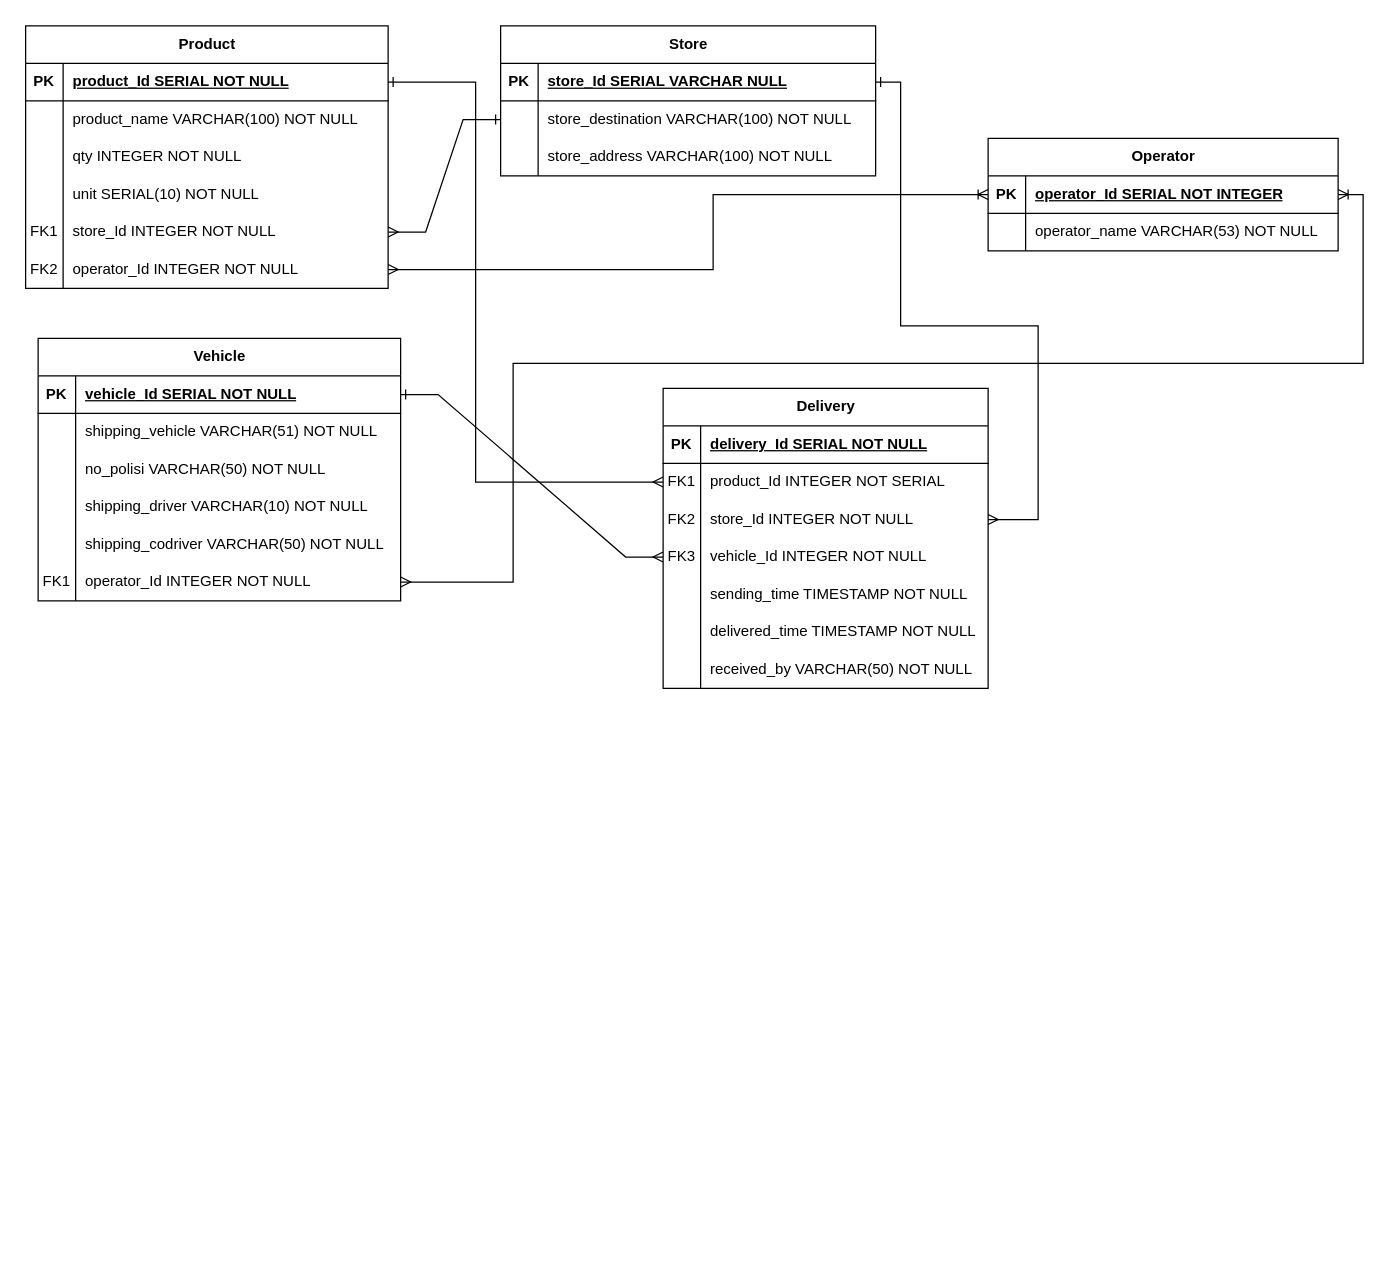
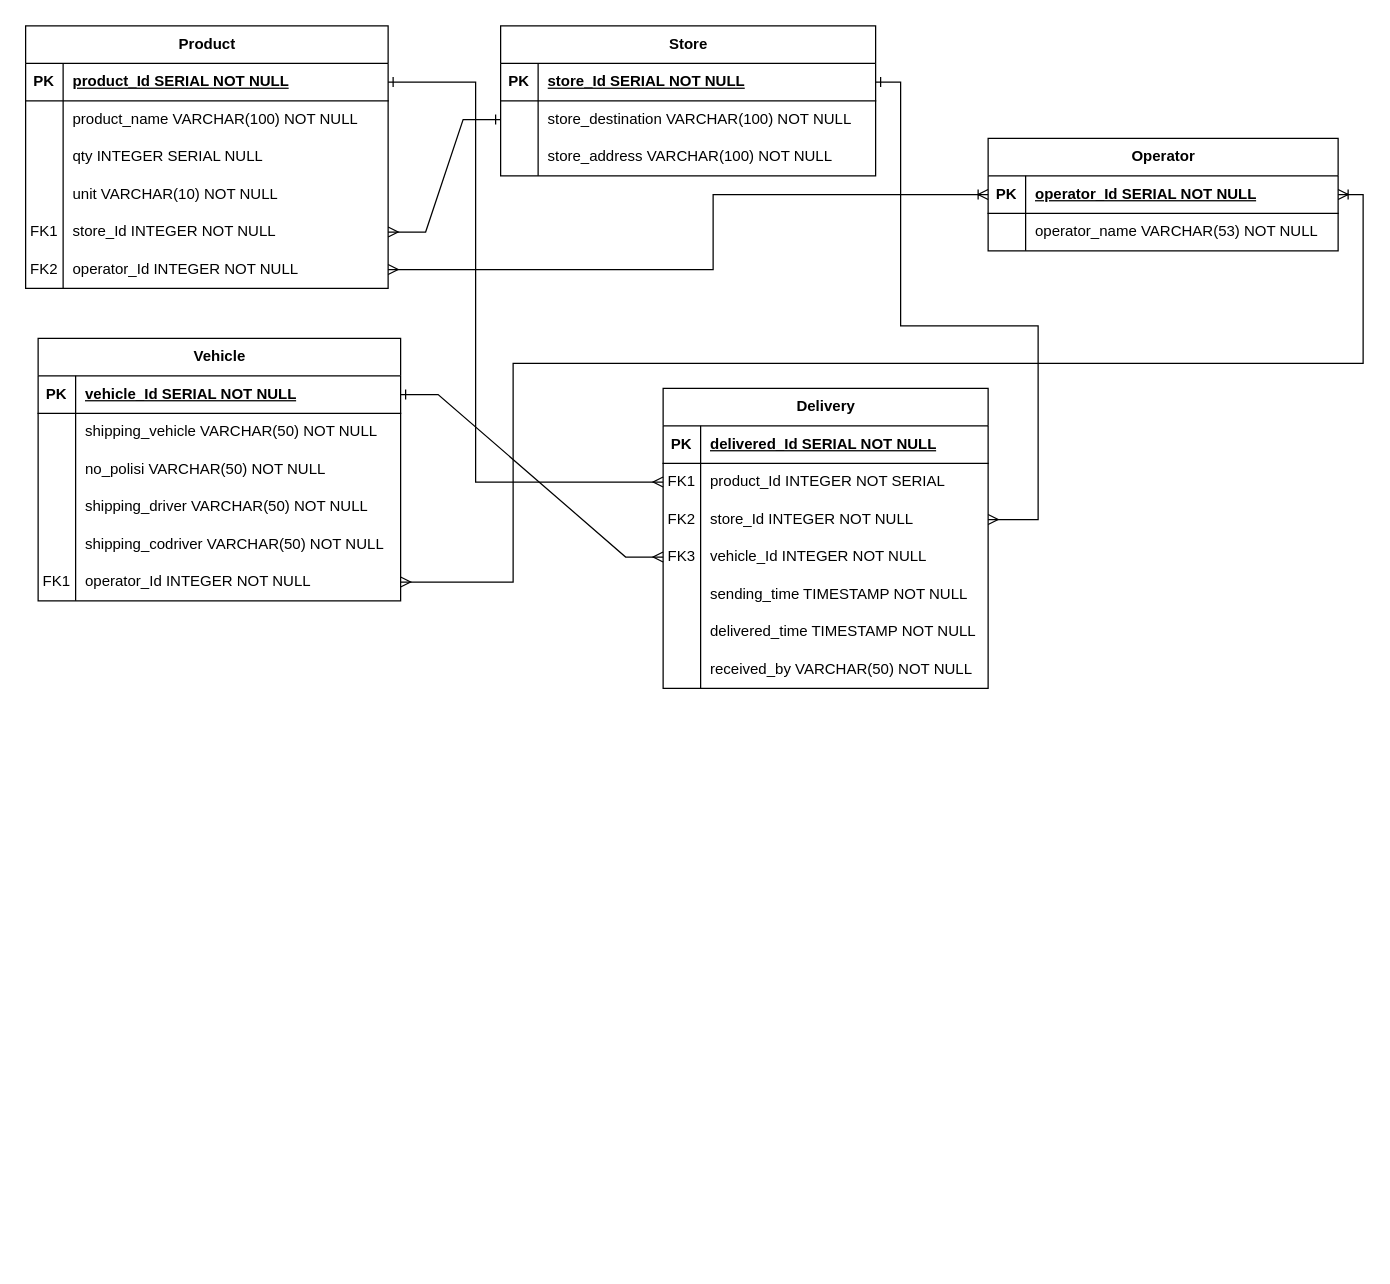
- <mxCell id="24" value="store_Id SERIAL VARCHAR NULL" style="shape=partialRectangle;connectable=0;fillColor=none;top=0;left=0;bottom=0;right=0;align=left;spacingLeft=6;fontStyle=5;overflow=hidden;whiteSpace=wrap;html=1;" parent="22" vertex="1"><mxGeometry x="30" width="270" height="30" as="geometry"><mxRectangle width="270" height="30" as="alternateBounds" /></mxGeometry></mxCell>
+ <mxCell id="24" value="store_Id SERIAL NOT NULL" style="shape=partialRectangle;connectable=0;fillColor=none;top=0;left=0;bottom=0;right=0;align=left;spacingLeft=6;fontStyle=5;overflow=hidden;whiteSpace=wrap;html=1;" parent="22" vertex="1"><mxGeometry x="30" width="270" height="30" as="geometry"><mxRectangle width="270" height="30" as="alternateBounds" /></mxGeometry></mxCell>
- <mxCell id="11" value="qty INTEGER NOT NULL" style="shape=partialRectangle;connectable=0;fillColor=none;top=0;left=0;bottom=0;right=0;align=left;spacingLeft=6;overflow=hidden;whiteSpace=wrap;html=1;" vertex="1" parent="9"><mxGeometry x="30" width="260" height="30" as="geometry"><mxRectangle width="260" height="30" as="alternateBounds" /></mxGeometry></mxCell>
+ <mxCell id="11" value="qty INTEGER SERIAL NULL" style="shape=partialRectangle;connectable=0;fillColor=none;top=0;left=0;bottom=0;right=0;align=left;spacingLeft=6;overflow=hidden;whiteSpace=wrap;html=1;" vertex="1" parent="9"><mxGeometry x="30" width="260" height="30" as="geometry"><mxRectangle width="260" height="30" as="alternateBounds" /></mxGeometry></mxCell>
- <mxCell id="14" value="unit SERIAL(10) NOT NULL" style="shape=partialRectangle;connectable=0;fillColor=none;top=0;left=0;bottom=0;right=0;align=left;spacingLeft=6;overflow=hidden;whiteSpace=wrap;html=1;" vertex="1" parent="12"><mxGeometry x="30" width="260" height="30" as="geometry"><mxRectangle width="260" height="30" as="alternateBounds" /></mxGeometry></mxCell>
+ <mxCell id="14" value="unit VARCHAR(10) NOT NULL" style="shape=partialRectangle;connectable=0;fillColor=none;top=0;left=0;bottom=0;right=0;align=left;spacingLeft=6;overflow=hidden;whiteSpace=wrap;html=1;" vertex="1" parent="12"><mxGeometry x="30" width="260" height="30" as="geometry"><mxRectangle width="260" height="30" as="alternateBounds" /></mxGeometry></mxCell>
- <mxCell id="34" value="operator_Id SERIAL NOT INTEGER" style="shape=partialRectangle;connectable=0;fillColor=none;top=0;left=0;bottom=0;right=0;align=left;spacingLeft=6;fontStyle=5;overflow=hidden;whiteSpace=wrap;html=1;" parent="32" vertex="1"><mxGeometry x="30" width="250" height="30" as="geometry"><mxRectangle width="250" height="30" as="alternateBounds" /></mxGeometry></mxCell>
+ <mxCell id="34" value="operator_Id SERIAL NOT NULL" style="shape=partialRectangle;connectable=0;fillColor=none;top=0;left=0;bottom=0;right=0;align=left;spacingLeft=6;fontStyle=5;overflow=hidden;whiteSpace=wrap;html=1;" parent="32" vertex="1"><mxGeometry x="30" width="250" height="30" as="geometry"><mxRectangle width="250" height="30" as="alternateBounds" /></mxGeometry></mxCell>
- <mxCell id="44" value="shipping_vehicle VARCHAR(51) NOT NULL" style="shape=partialRectangle;connectable=0;fillColor=none;top=0;left=0;bottom=0;right=0;align=left;spacingLeft=6;overflow=hidden;whiteSpace=wrap;html=1;" parent="42" vertex="1"><mxGeometry x="30" width="260" height="30" as="geometry"><mxRectangle width="260" height="30" as="alternateBounds" /></mxGeometry></mxCell>
+ <mxCell id="44" value="shipping_vehicle VARCHAR(50) NOT NULL" style="shape=partialRectangle;connectable=0;fillColor=none;top=0;left=0;bottom=0;right=0;align=left;spacingLeft=6;overflow=hidden;whiteSpace=wrap;html=1;" parent="42" vertex="1"><mxGeometry x="30" width="260" height="30" as="geometry"><mxRectangle width="260" height="30" as="alternateBounds" /></mxGeometry></mxCell>
- <mxCell id="60" value="delivery_Id SERIAL NOT NULL" style="shape=partialRectangle;connectable=0;fillColor=none;top=0;left=0;bottom=0;right=0;align=left;spacingLeft=6;fontStyle=5;overflow=hidden;whiteSpace=wrap;html=1;" parent="58" vertex="1"><mxGeometry x="30" width="230" height="30" as="geometry"><mxRectangle width="230" height="30" as="alternateBounds" /></mxGeometry></mxCell>
+ <mxCell id="60" value="delivered_Id SERIAL NOT NULL" style="shape=partialRectangle;connectable=0;fillColor=none;top=0;left=0;bottom=0;right=0;align=left;spacingLeft=6;fontStyle=5;overflow=hidden;whiteSpace=wrap;html=1;" parent="58" vertex="1"><mxGeometry x="30" width="230" height="30" as="geometry"><mxRectangle width="230" height="30" as="alternateBounds" /></mxGeometry></mxCell>
- <mxCell id="50" value="shipping_driver VARCHAR(10) NOT NULL" style="shape=partialRectangle;connectable=0;fillColor=none;top=0;left=0;bottom=0;right=0;align=left;spacingLeft=6;overflow=hidden;whiteSpace=wrap;html=1;" parent="48" vertex="1"><mxGeometry x="30" width="260" height="30" as="geometry"><mxRectangle width="260" height="30" as="alternateBounds" /></mxGeometry></mxCell>
+ <mxCell id="50" value="shipping_driver VARCHAR(50) NOT NULL" style="shape=partialRectangle;connectable=0;fillColor=none;top=0;left=0;bottom=0;right=0;align=left;spacingLeft=6;overflow=hidden;whiteSpace=wrap;html=1;" parent="48" vertex="1"><mxGeometry x="30" width="260" height="30" as="geometry"><mxRectangle width="260" height="30" as="alternateBounds" /></mxGeometry></mxCell>
